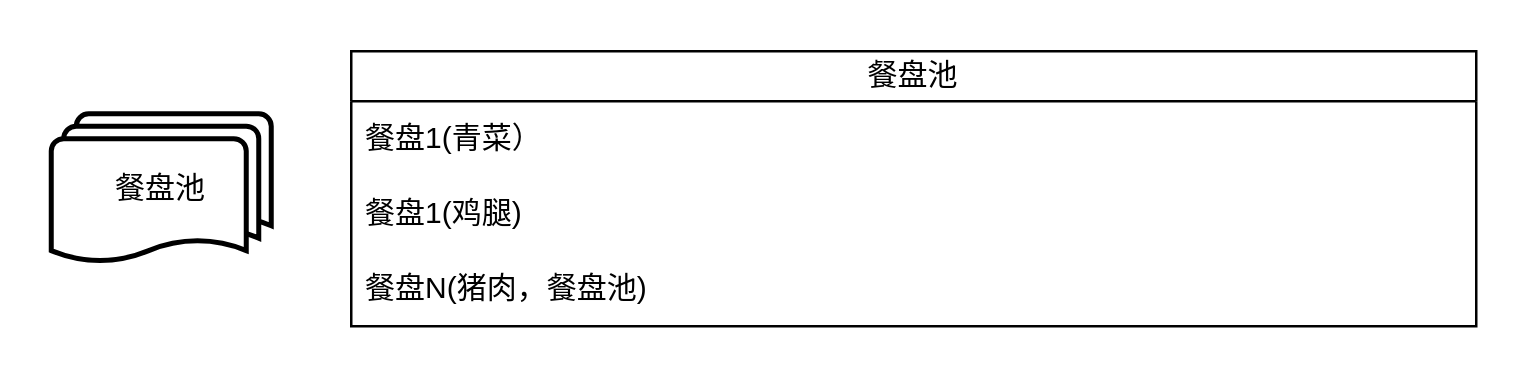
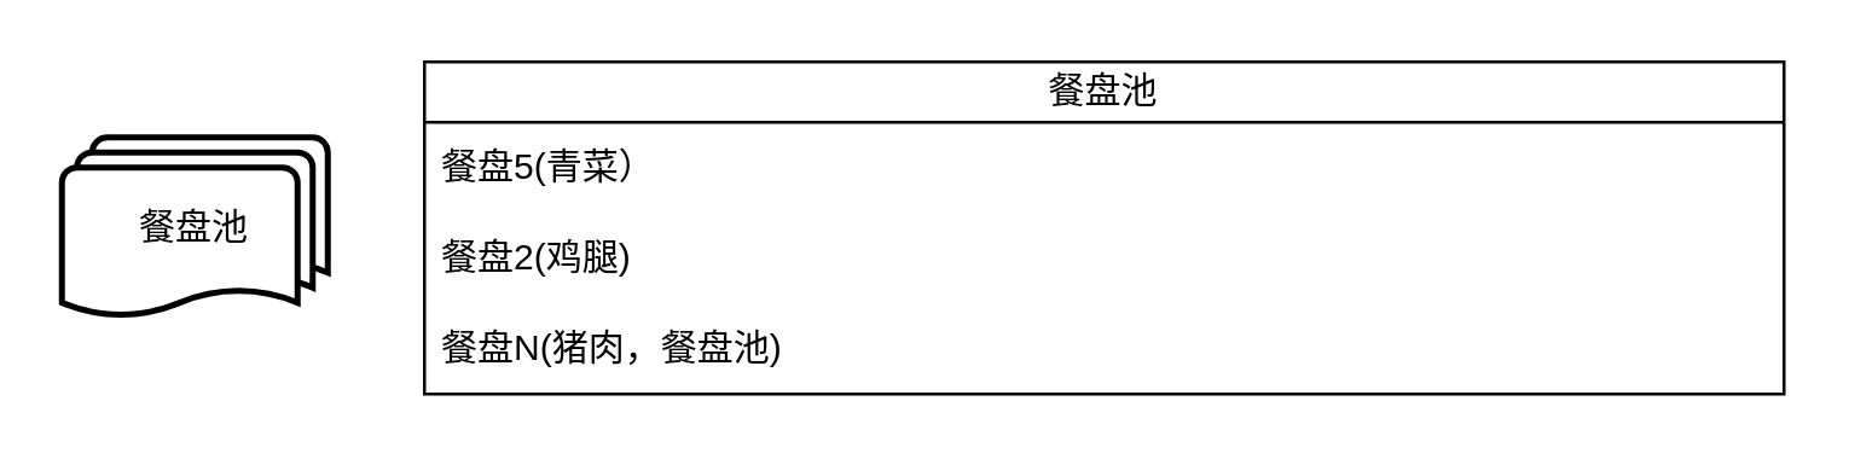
- <mxCell id="4" value="餐盘1(青菜）&lt;span style=&quot;white-space: pre;&quot;&gt;&#09;&lt;/span&gt;" style="text;strokeColor=none;fillColor=none;align=left;verticalAlign=middle;spacingLeft=4;spacingRight=4;overflow=hidden;points=[[0,0.5],[1,0.5]];portConstraint=eastwest;rotatable=0;whiteSpace=wrap;html=1;" vertex="1" parent="3"><mxGeometry y="20" width="450" height="30" as="geometry" /></mxCell>
+ <mxCell id="4" value="餐盘5(青菜）&lt;span style=&quot;white-space: pre;&quot;&gt;&#09;&lt;/span&gt;" style="text;strokeColor=none;fillColor=none;align=left;verticalAlign=middle;spacingLeft=4;spacingRight=4;overflow=hidden;points=[[0,0.5],[1,0.5]];portConstraint=eastwest;rotatable=0;whiteSpace=wrap;html=1;" vertex="1" parent="3"><mxGeometry y="20" width="450" height="30" as="geometry" /></mxCell>
- <mxCell id="5" value="餐盘1(鸡腿)" style="text;strokeColor=none;fillColor=none;align=left;verticalAlign=middle;spacingLeft=4;spacingRight=4;overflow=hidden;points=[[0,0.5],[1,0.5]];portConstraint=eastwest;rotatable=0;whiteSpace=wrap;html=1;" vertex="1" parent="3"><mxGeometry y="50" width="450" height="30" as="geometry" /></mxCell>
+ <mxCell id="5" value="餐盘2(鸡腿)" style="text;strokeColor=none;fillColor=none;align=left;verticalAlign=middle;spacingLeft=4;spacingRight=4;overflow=hidden;points=[[0,0.5],[1,0.5]];portConstraint=eastwest;rotatable=0;whiteSpace=wrap;html=1;" vertex="1" parent="3"><mxGeometry y="50" width="450" height="30" as="geometry" /></mxCell>
